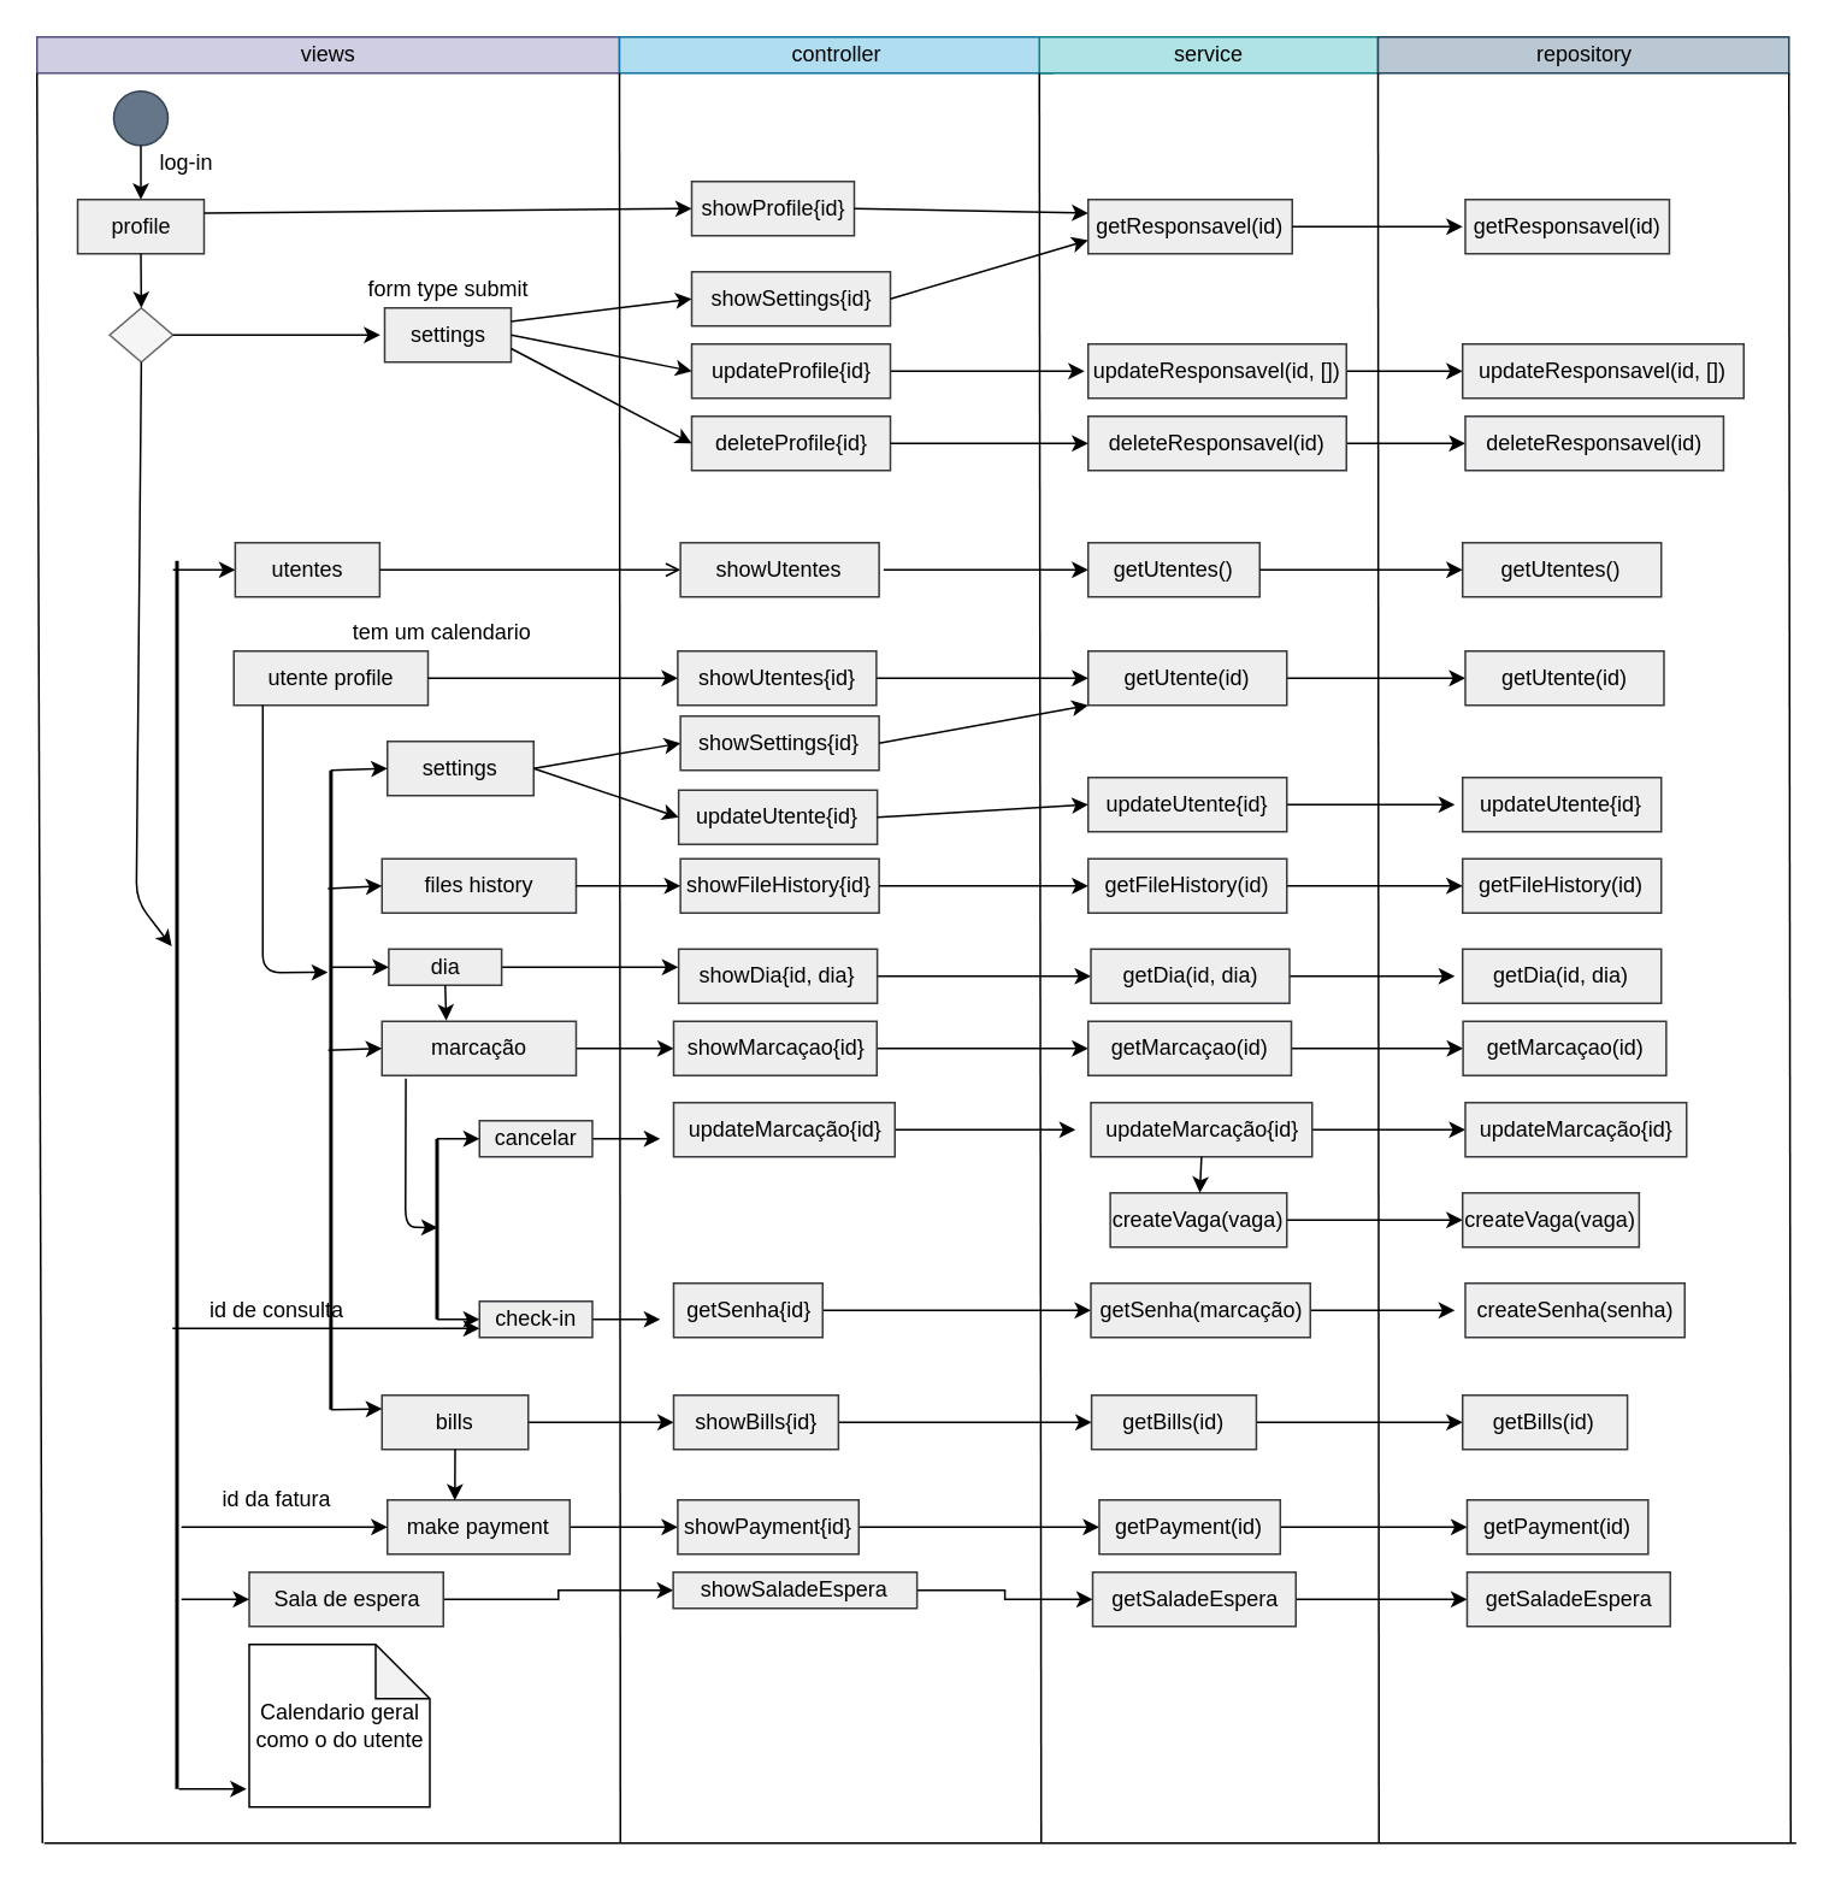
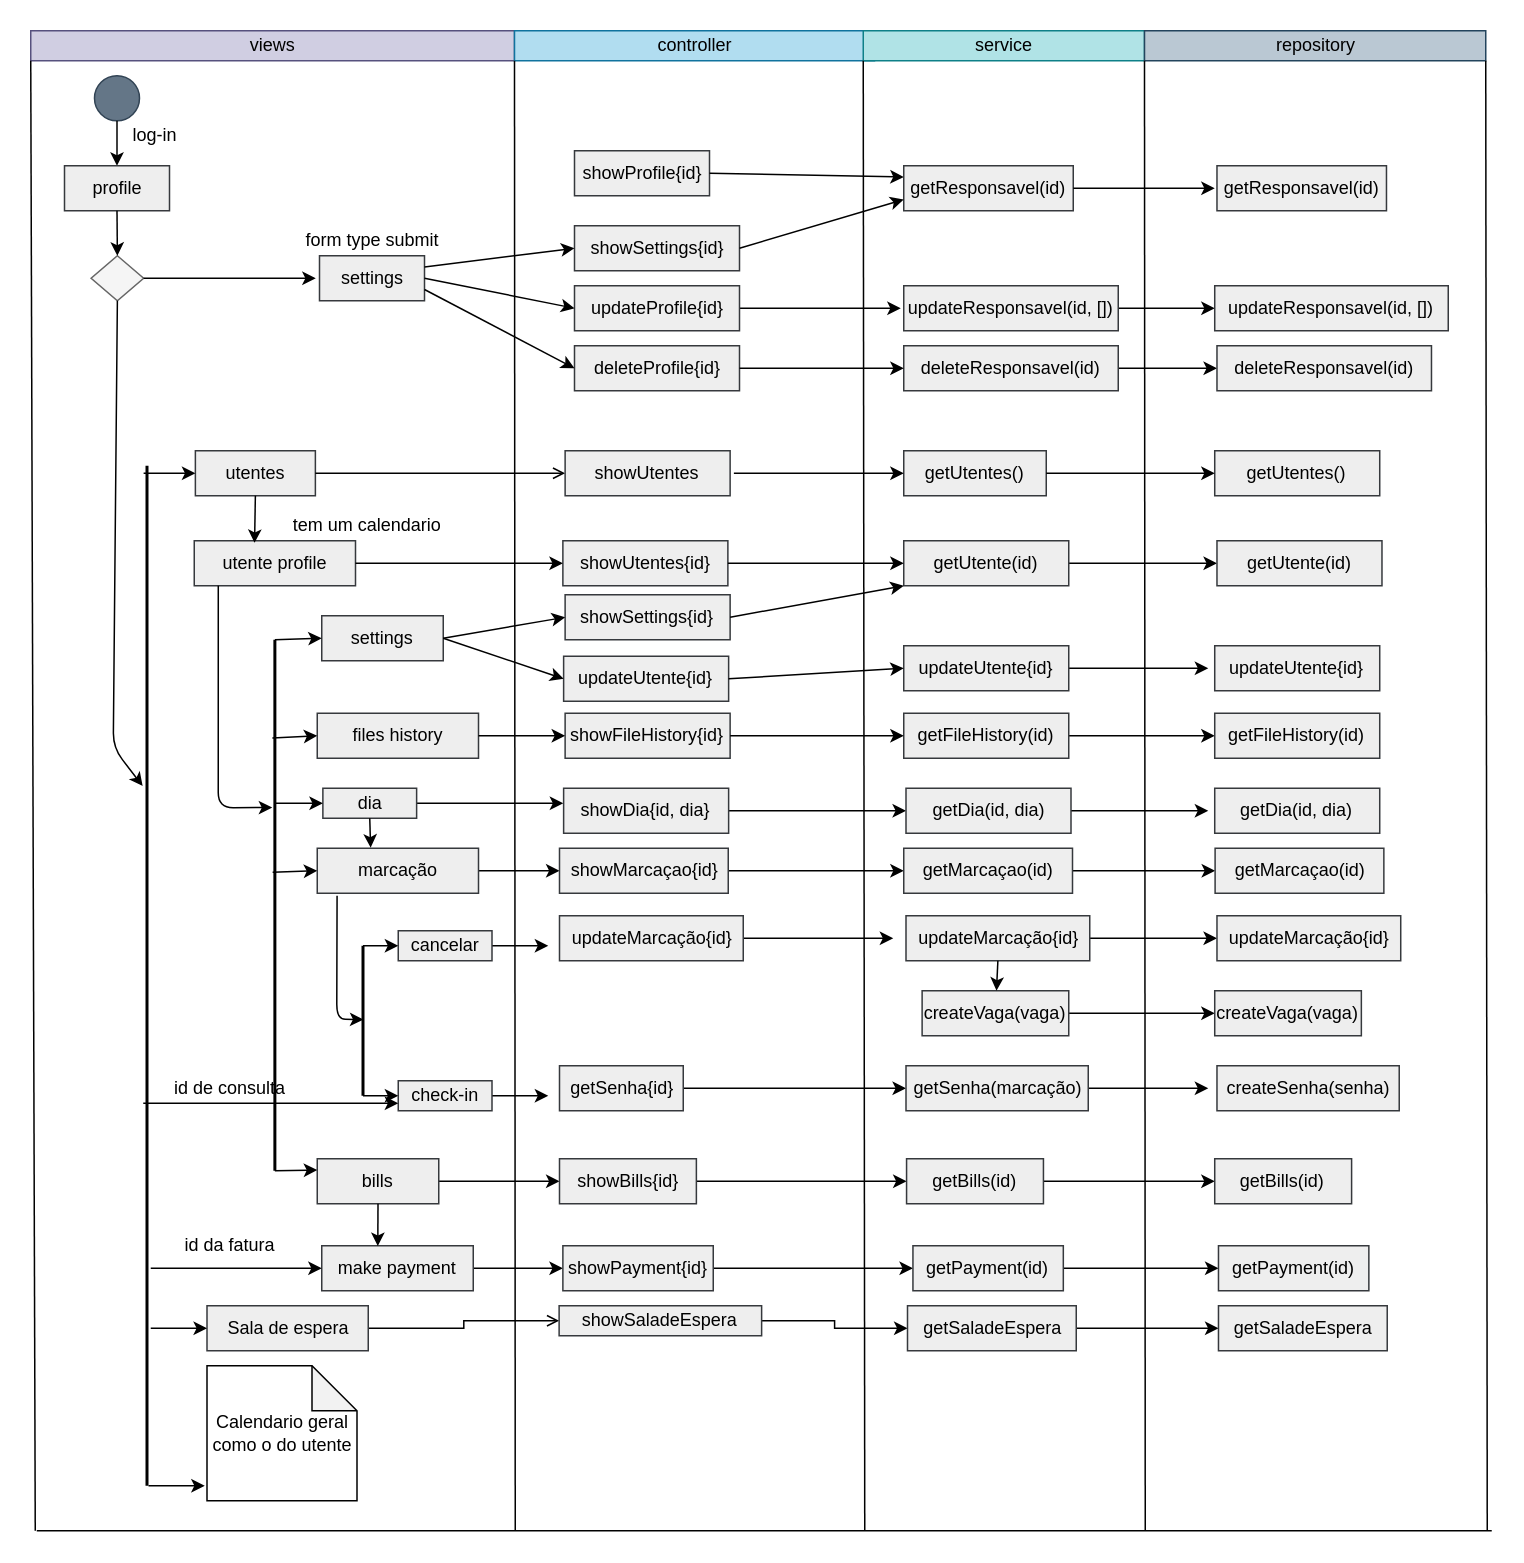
- <mxCell id="15" value="" style="endArrow=classic;html=1;fontColor=#000000;exitX=1;exitY=0.25;exitDx=0;exitDy=0;entryX=0;entryY=0.5;entryDx=0;entryDy=0;" parent="1" source="5" target="16" edge="1"><mxGeometry width="50" height="50" relative="1" as="geometry"><mxPoint x="432.5" y="250" as="sourcePoint" /><mxPoint x="342.5" y="110" as="targetPoint" /></mxGeometry></mxCell>
+ <mxCell id="57" value="" style="endArrow=classic;html=1;exitX=0.5;exitY=1;exitDx=0;exitDy=0;entryX=0.374;entryY=0.047;entryDx=0;entryDy=0;entryPerimeter=0;" parent="1" source="36" target="44" edge="1"><mxGeometry width="50" height="50" relative="1" as="geometry"><mxPoint x="497.25" y="350" as="sourcePoint" /><mxPoint x="547.25" y="300" as="targetPoint" /></mxGeometry></mxCell>
- <mxCell id="123" style="edgeStyle=orthogonalEdgeStyle;rounded=0;orthogonalLoop=1;jettySize=auto;html=1;entryX=0;entryY=0.5;entryDx=0;entryDy=0;" parent="1" source="124" target="127" edge="1"><mxGeometry relative="1" as="geometry" /></mxCell>
+ <mxCell id="123" style="edgeStyle=orthogonalEdgeStyle;rounded=0;orthogonalLoop=1;jettySize=auto;html=1;entryX=0;entryY=0.5;entryDx=0;entryDy=0;endArrow=open;" parent="1" source="124" target="127" edge="1"><mxGeometry relative="1" as="geometry" /></mxCell>
